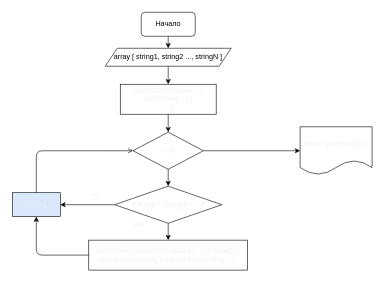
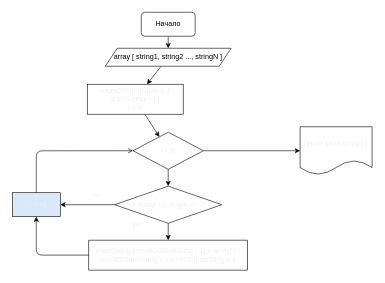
- <mxCell id="7" value="countOfShortSting = 1&#10;shortString = [ ]&#10;i = 0" style="rounded=0;whiteSpace=wrap;fontColor=#F0F0F0;" vertex="1" parent="1"><mxGeometry x="200" y="140" width="160" height="50" as="geometry" /></mxCell>
+ <mxCell id="7" value="countOfShortSting = 1&#10;shortString = [ ]&#10;i = 0" style="rounded=0;whiteSpace=wrap;fontColor=#F0F0F0;" vertex="1" parent="1"><mxGeometry x="145" y="140" width="160" height="50" as="geometry" /></mxCell>
